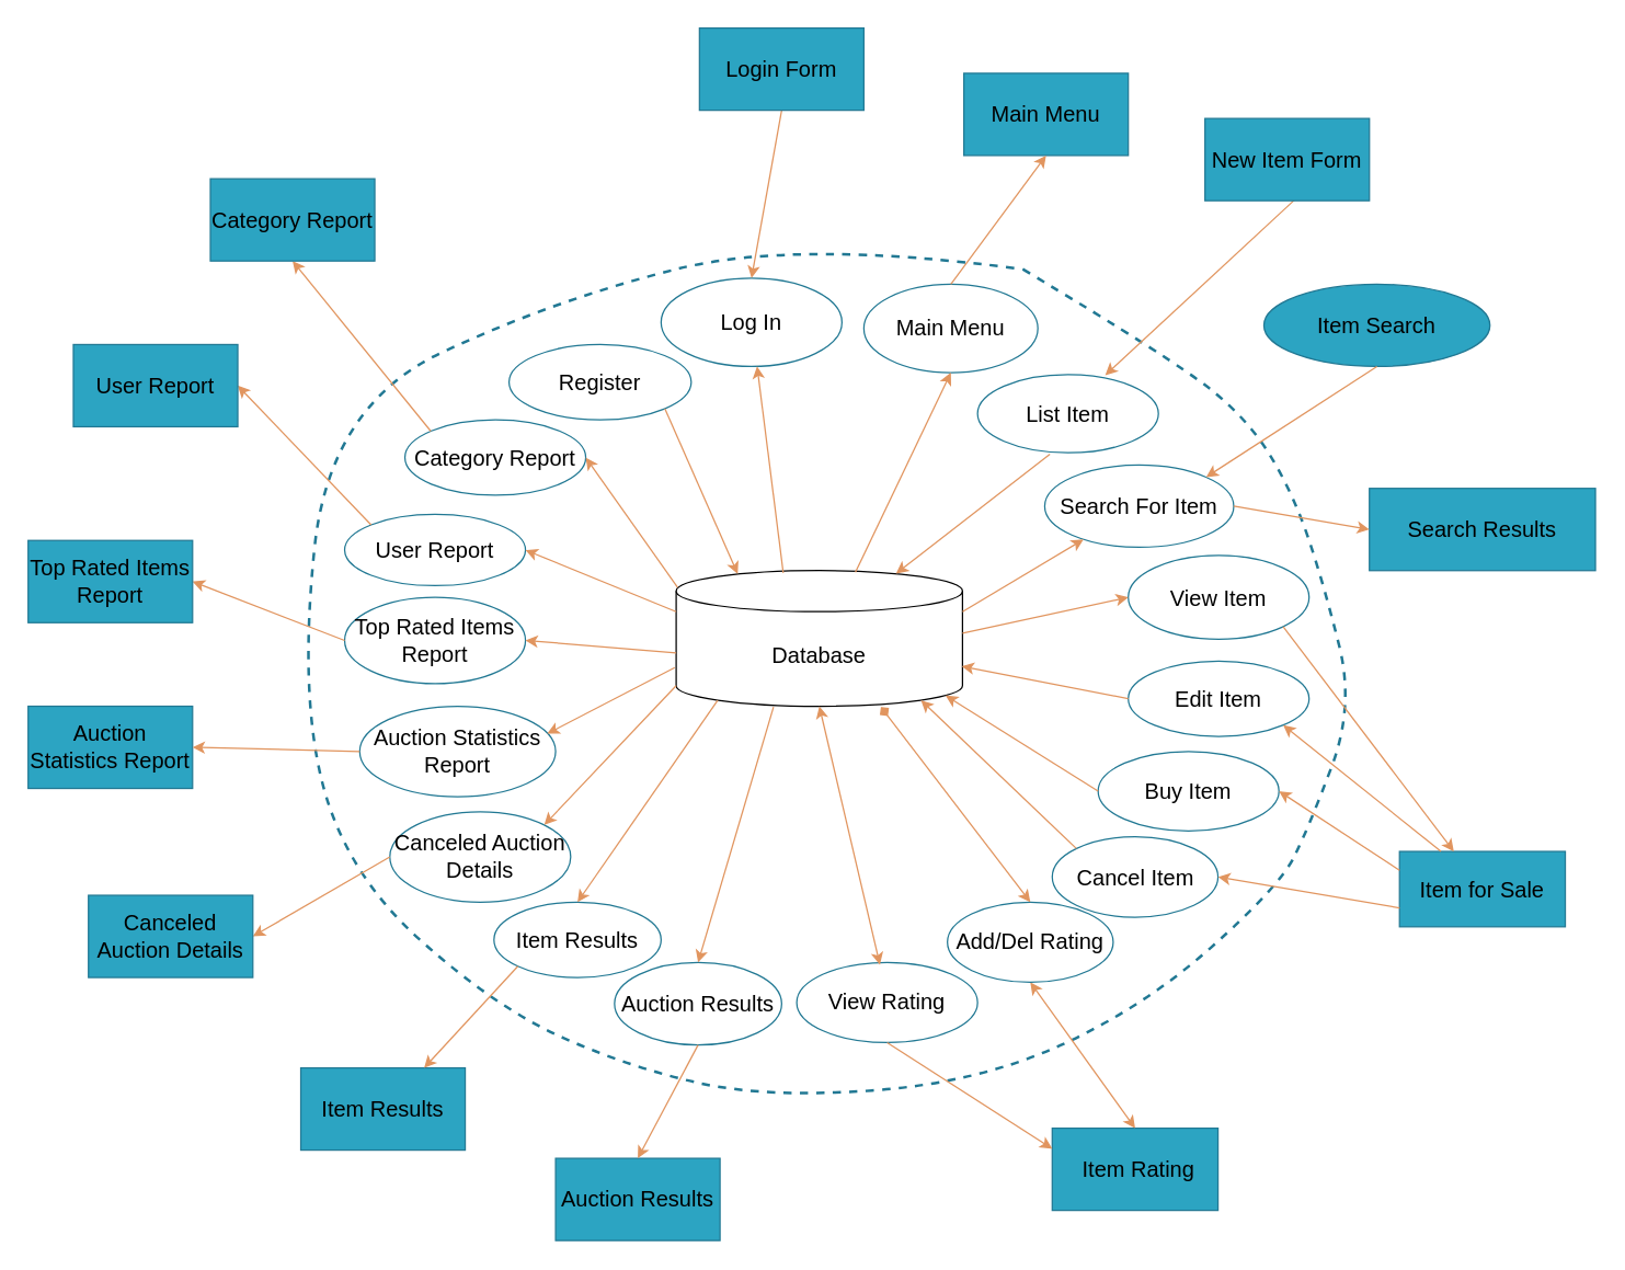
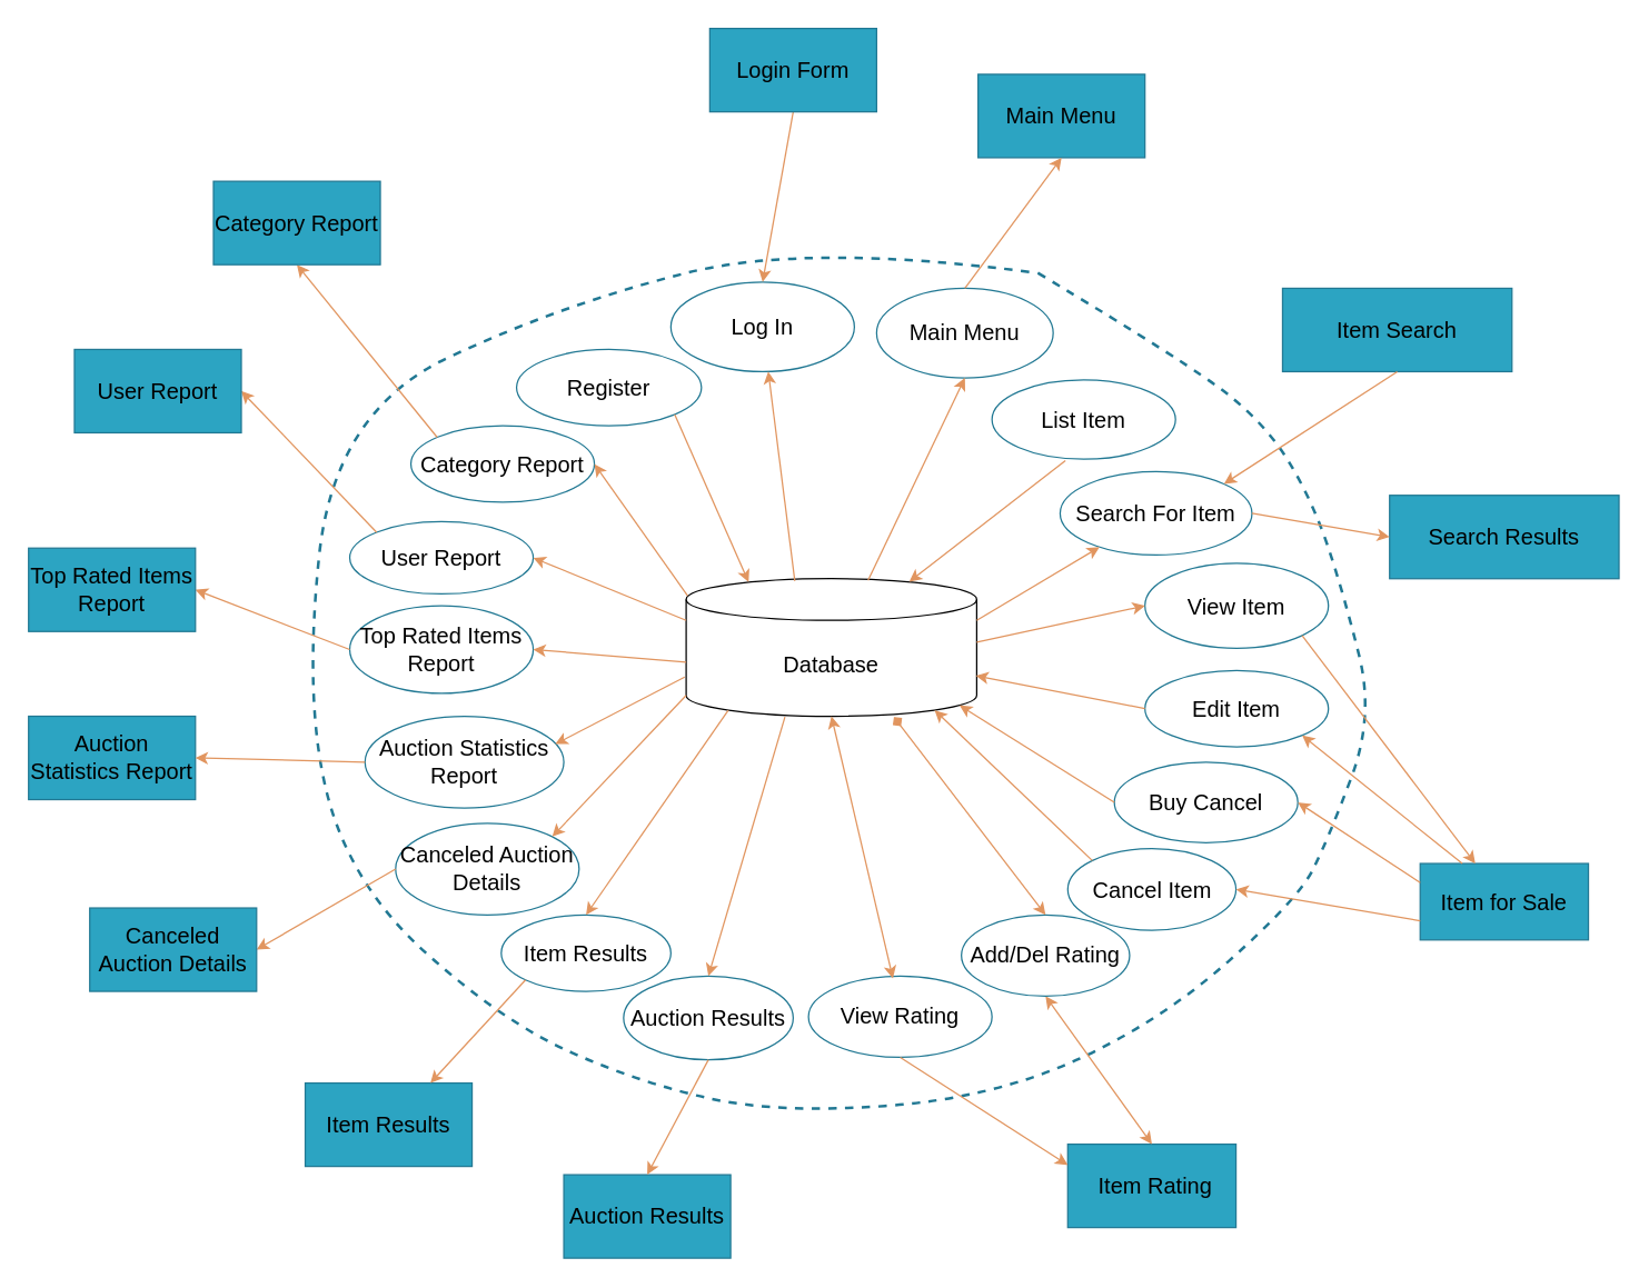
- <mxCell id="44" value="New Item Form" style="rounded=0;whiteSpace=wrap;html=1;fontSize=16;strokeColor=#217893;fillColor=#2CA4C2;" parent="1" vertex="1"><mxGeometry x="879" y="86" width="120" height="60" as="geometry" /></mxCell>
- <mxCell id="8" value="" style="endArrow=classic;html=1;rounded=0;exitX=0.545;exitY=0.99;exitDx=0;exitDy=0;entryX=0.706;entryY=0.007;entryDx=0;entryDy=0;entryPerimeter=0;strokeColor=#e1955f;exitPerimeter=0;" parent="1" source="44" target="7" edge="1"><mxGeometry width="50" height="50" relative="1" as="geometry"><mxPoint x="828" y="168" as="sourcePoint" /><mxPoint x="790" y="306" as="targetPoint" /><Array as="points" /></mxGeometry></mxCell>
- <mxCell id="12" value="Item Search" style="ellipse;whiteSpace=wrap;html=1;fontSize=16;labelBackgroundColor=none;strokeColor=#217893;fillColor=#2CA4C2;" parent="1" vertex="1"><mxGeometry x="922" y="207" width="165" height="60" as="geometry" /></mxCell>
+ <mxCell id="12" value="Item Search" style="rounded=0;whiteSpace=wrap;html=1;fontSize=16;labelBackgroundColor=none;strokeColor=#217893;fillColor=#2CA4C2;" parent="1" vertex="1"><mxGeometry x="922" y="207" width="165" height="60" as="geometry" /></mxCell>
- <mxCell id="36" value="&lt;span style=&quot;font-size: 16px;&quot;&gt;Buy Item&lt;br&gt;&lt;/span&gt;" style="ellipse;whiteSpace=wrap;html=1;strokeColor=#217893;" parent="1" vertex="1"><mxGeometry x="801" y="548" width="132" height="58" as="geometry" /></mxCell>
+ <mxCell id="36" value="&lt;span style=&quot;font-size: 16px;&quot;&gt;Buy Cancel&lt;br&gt;&lt;/span&gt;" style="ellipse;whiteSpace=wrap;html=1;strokeColor=#217893;" parent="1" vertex="1"><mxGeometry x="801" y="548" width="132" height="58" as="geometry" /></mxCell>
